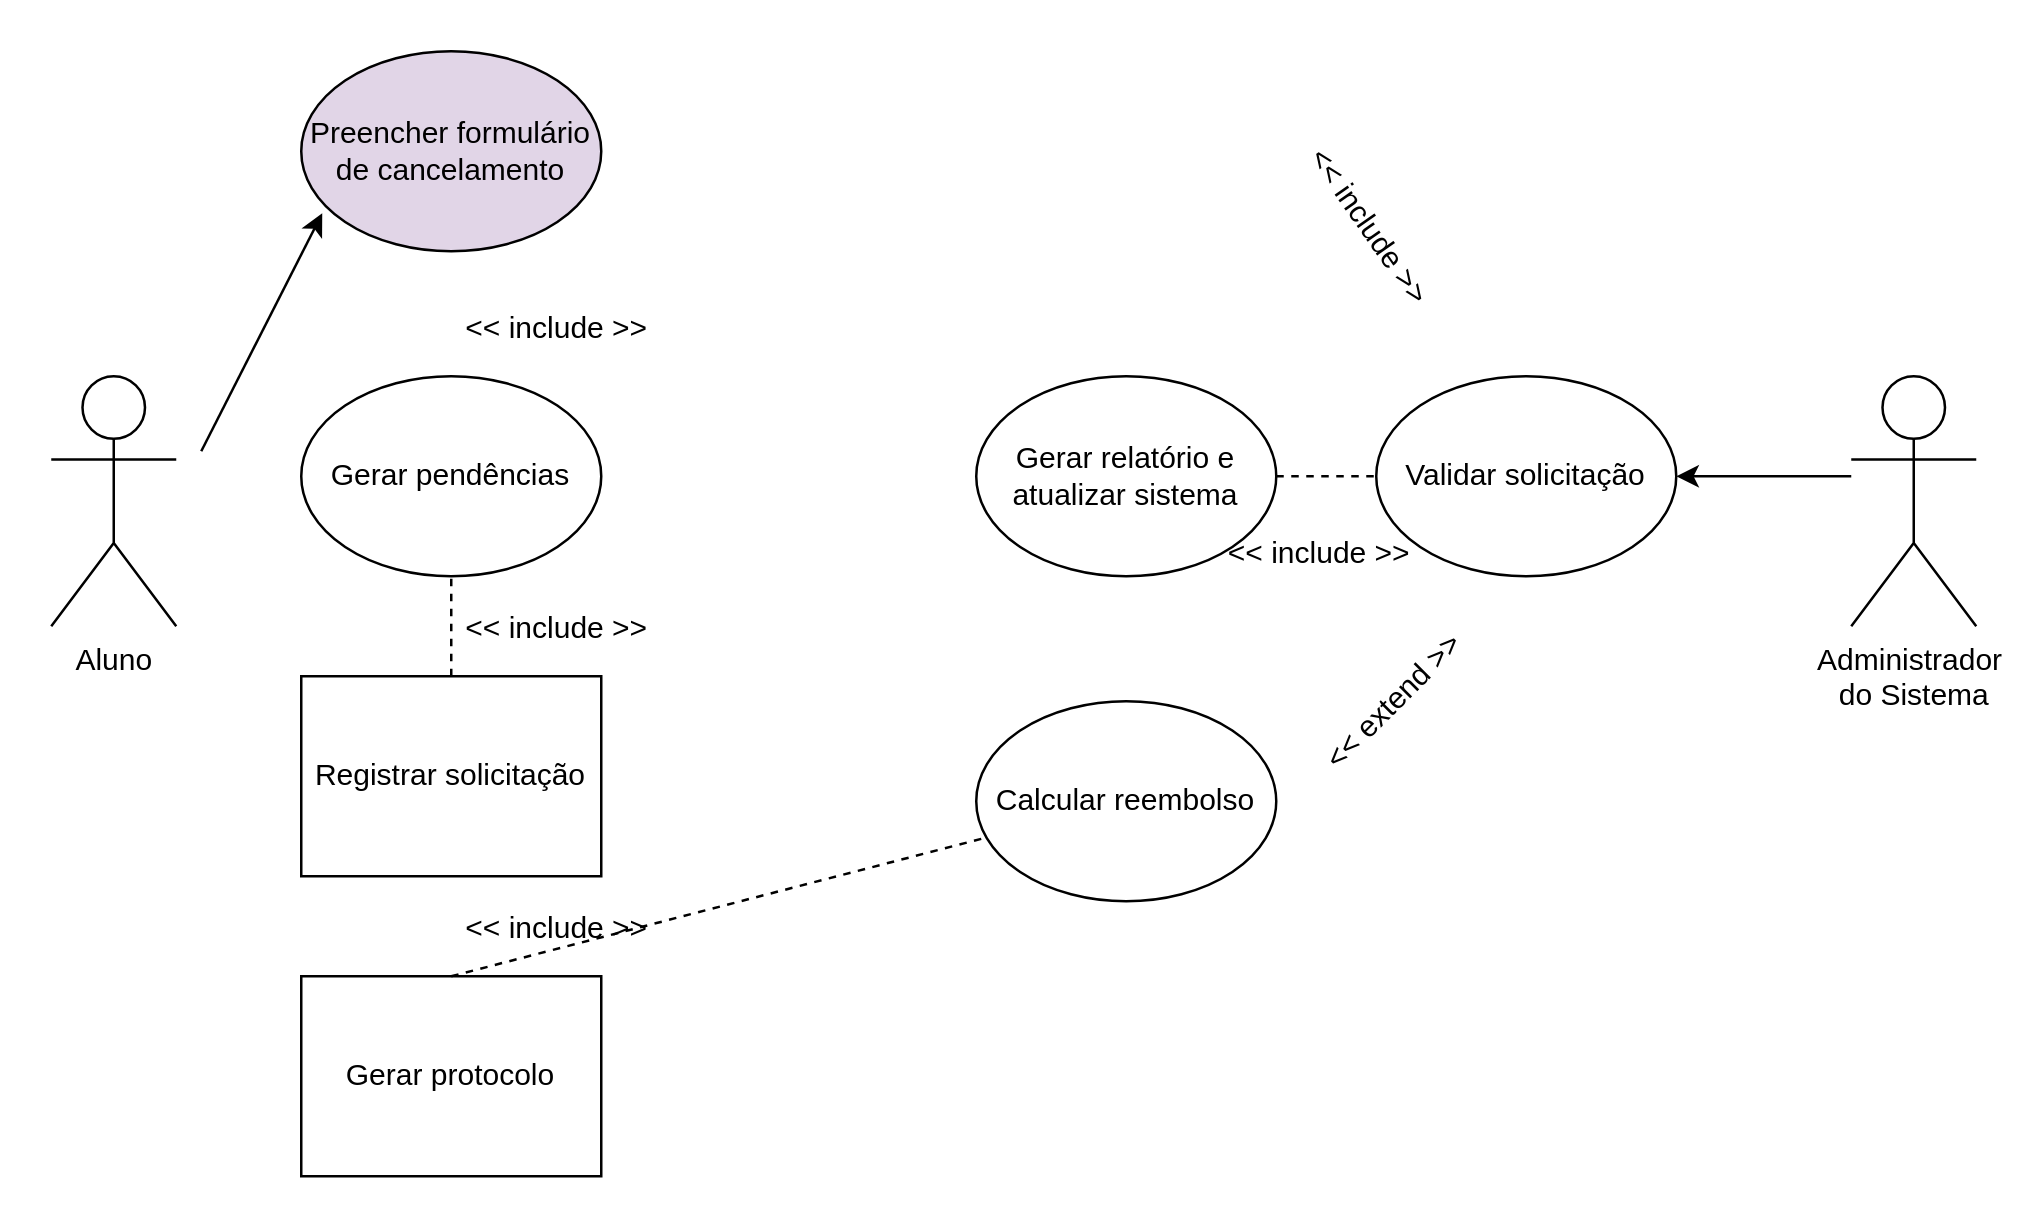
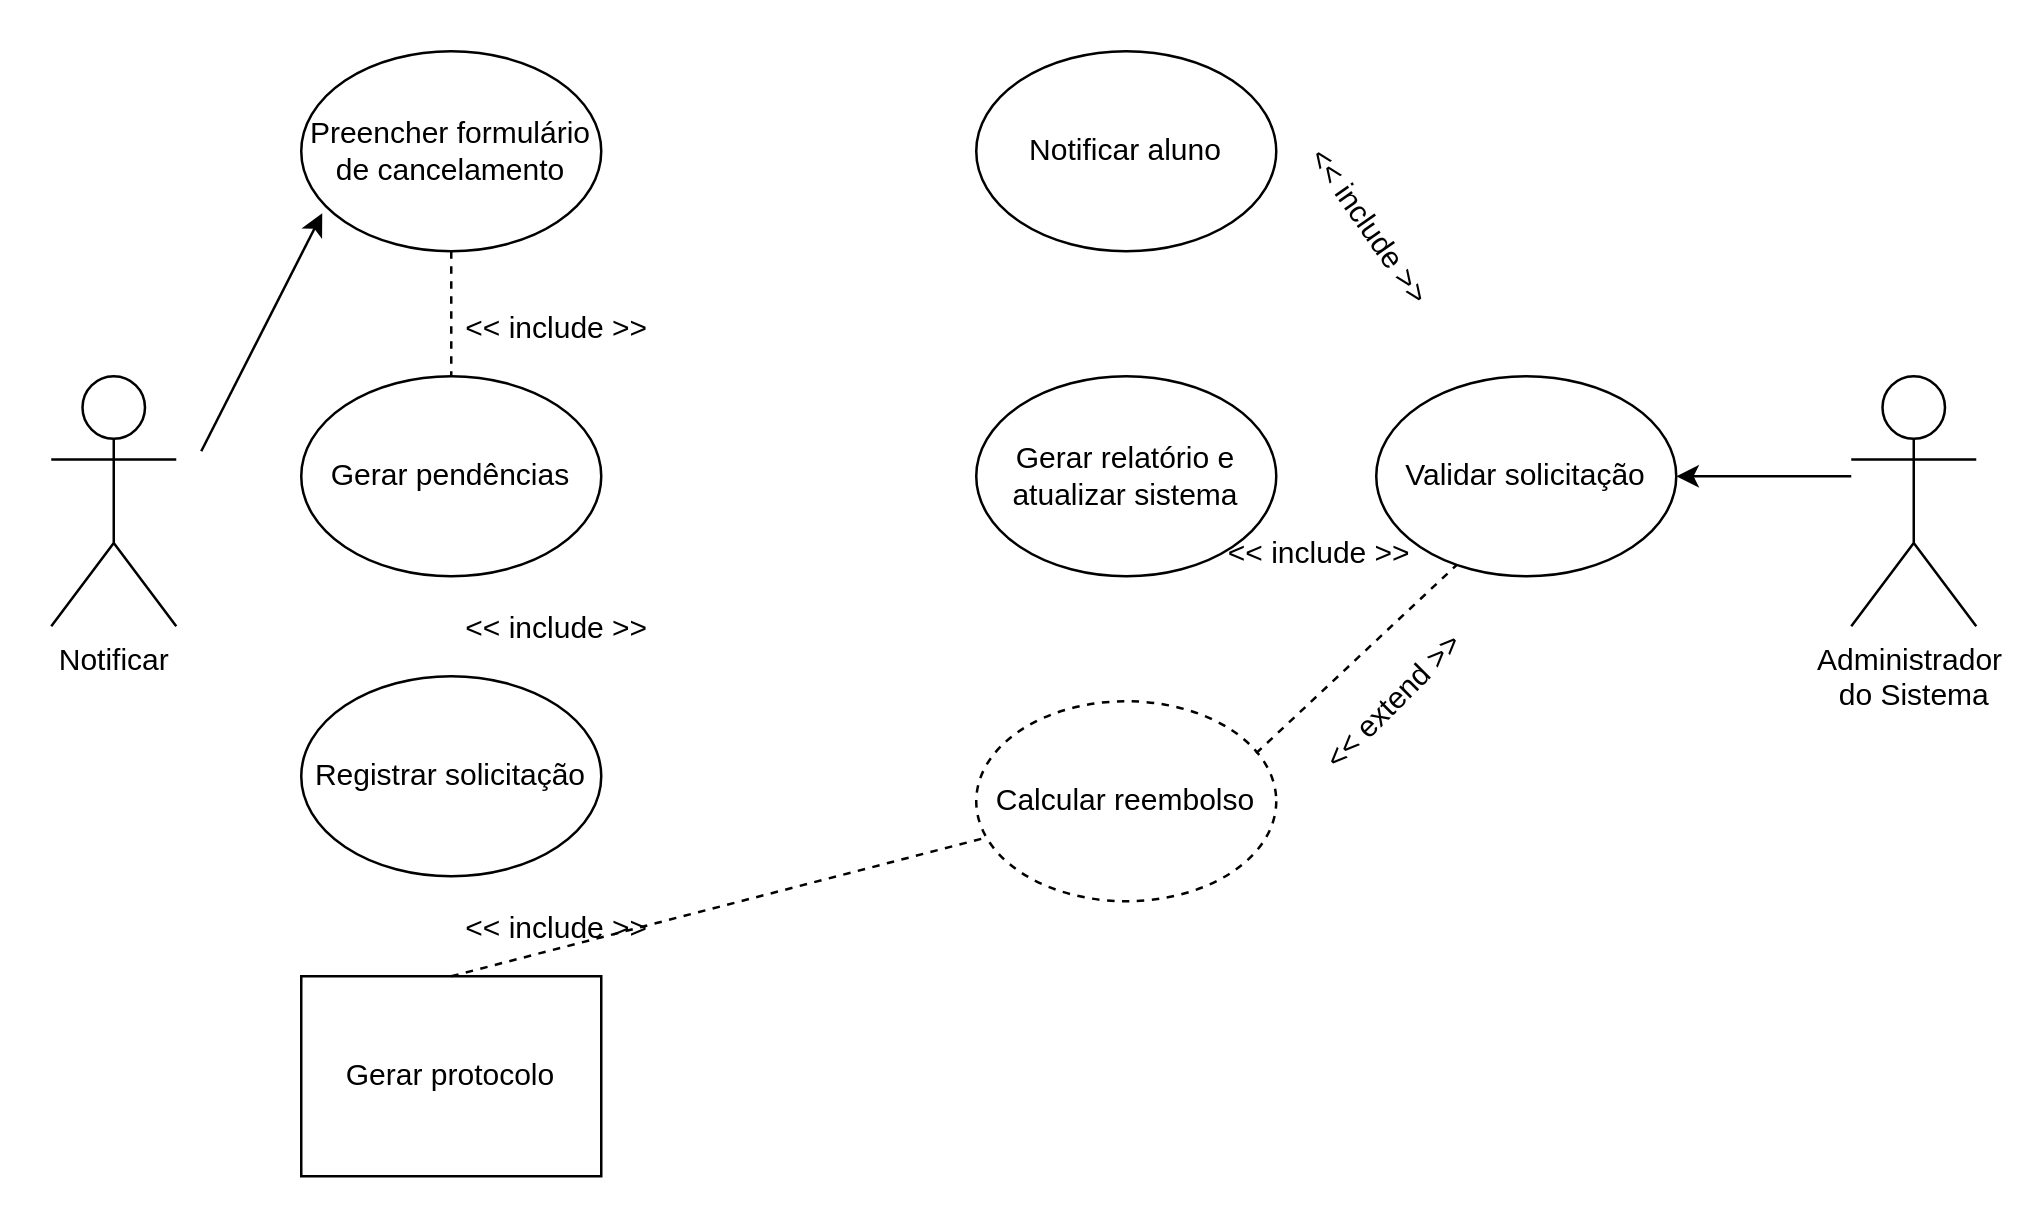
- <mxCell id="4" value="Preencher formulário de cancelamento" style="ellipse;whiteSpace=wrap;html=1;fillColor=#e1d5e7;" parent="1" vertex="1"><mxGeometry x="120" y="20" width="120" height="80" as="geometry" /></mxCell>
+ <mxCell id="4" value="Preencher formulário de cancelamento" style="ellipse;whiteSpace=wrap;html=1;" parent="1" vertex="1"><mxGeometry x="120" y="20" width="120" height="80" as="geometry" /></mxCell>
+ <mxCell id="9" value="Notificar aluno" style="ellipse;whiteSpace=wrap;html=1;" parent="1" vertex="1"><mxGeometry x="390" y="20" width="120" height="80" as="geometry" /></mxCell>
+ <mxCell id="14" value="" style="endArrow=none;dashed=1;html=1;rounded=0;exitX=0.5;exitY=1;exitDx=0;exitDy=0;" parent="1" source="4" target="5" edge="1"><mxGeometry width="50" height="50" relative="1" as="geometry"><mxPoint x="370" y="240" as="sourcePoint" /><mxPoint x="420" y="190" as="targetPoint" /></mxGeometry></mxCell>
- <mxCell id="21" value="" style="endArrow=none;dashed=1;html=1;rounded=0;entryX=0;entryY=0.5;entryDx=0;entryDy=0;exitX=1;exitY=0.5;exitDx=0;exitDy=0;" parent="1" source="11" target="8" edge="1"><mxGeometry width="50" height="50" relative="1" as="geometry"><mxPoint x="370" y="250" as="sourcePoint" /><mxPoint x="420" y="200" as="targetPoint" /></mxGeometry></mxCell>
- <mxCell id="16" value="" style="endArrow=none;dashed=1;html=1;rounded=0;entryX=0.5;entryY=1;entryDx=0;entryDy=0;exitX=0.5;exitY=0;exitDx=0;exitDy=0;" parent="1" source="6" target="5" edge="1"><mxGeometry width="50" height="50" relative="1" as="geometry"><mxPoint x="370" y="240" as="sourcePoint" /><mxPoint x="420" y="190" as="targetPoint" /></mxGeometry></mxCell>
+ <mxCell id="23" value="" style="endArrow=none;dashed=1;html=1;rounded=0;exitX=0.933;exitY=0.26;exitDx=0;exitDy=0;entryX=0.267;entryY=0.945;entryDx=0;entryDy=0;entryPerimeter=0;exitPerimeter=0;" parent="1" source="10" target="8" edge="1"><mxGeometry width="50" height="50" relative="1" as="geometry"><mxPoint x="370" y="250" as="sourcePoint" /><mxPoint x="420" y="200" as="targetPoint" /></mxGeometry></mxCell>
- <mxCell id="2" value="Aluno" style="shape=umlActor;verticalLabelPosition=bottom;verticalAlign=top;html=1;outlineConnect=0;" parent="1" vertex="1"><mxGeometry x="20" y="150" width="50" height="100" as="geometry" /></mxCell>
+ <mxCell id="2" value="Notificar" style="shape=umlActor;verticalLabelPosition=bottom;verticalAlign=top;html=1;outlineConnect=0;" parent="1" vertex="1"><mxGeometry x="20" y="150" width="50" height="100" as="geometry" /></mxCell>
- <mxCell id="6" value="Registrar solicitação" style="whiteSpace=wrap;html=1;rounded=0;" parent="1" vertex="1"><mxGeometry x="120" y="270" width="120" height="80" as="geometry" /></mxCell>
+ <mxCell id="6" value="Registrar solicitação" style="ellipse;whiteSpace=wrap;html=1;" parent="1" vertex="1"><mxGeometry x="120" y="270" width="120" height="80" as="geometry" /></mxCell>
- <mxCell id="10" value="Calcular reembolso" style="ellipse;whiteSpace=wrap;html=1;" parent="1" vertex="1"><mxGeometry x="390" y="280" width="120" height="80" as="geometry" /></mxCell>
+ <mxCell id="10" value="Calcular reembolso" style="ellipse;whiteSpace=wrap;html=1;dashed=1;" parent="1" vertex="1"><mxGeometry x="390" y="280" width="120" height="80" as="geometry" /></mxCell>
